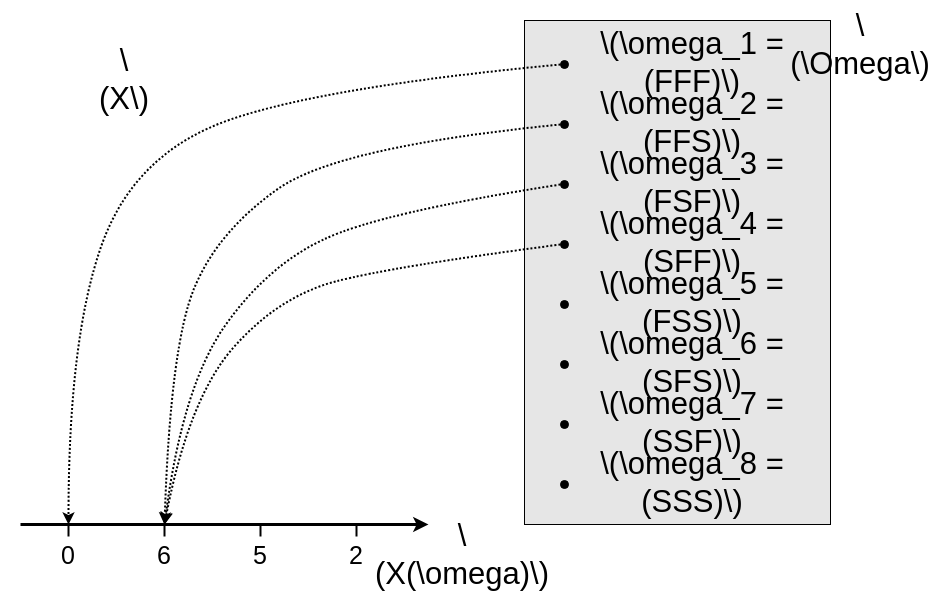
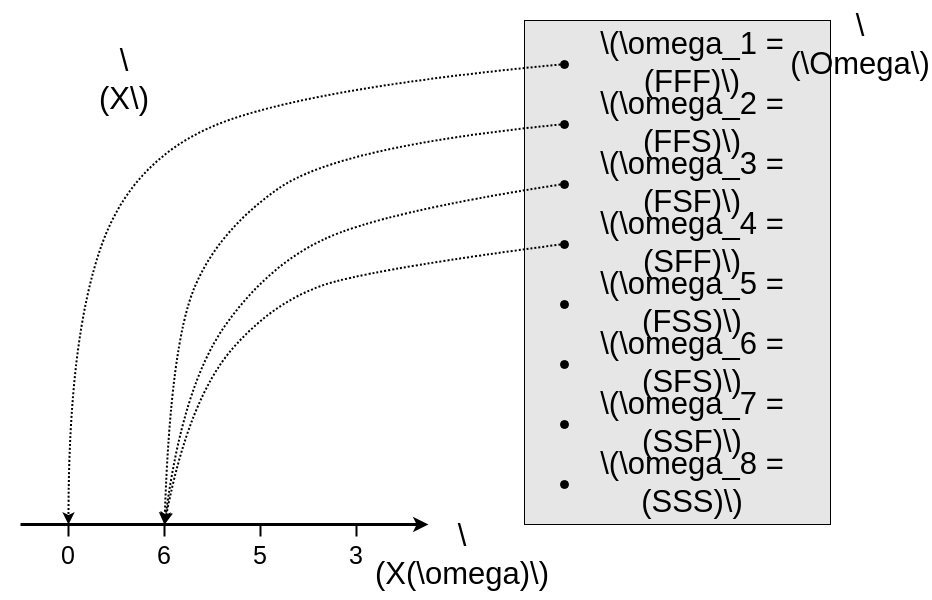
- <mxCell id="28" value="2" style="text;html=1;align=center;verticalAlign=middle;whiteSpace=wrap;rounded=0;fontSize=25;" parent="1" vertex="1"><mxGeometry x="326" y="530" width="60" height="48" as="geometry" /></mxCell>
+ <mxCell id="28" value="3" style="text;html=1;align=center;verticalAlign=middle;whiteSpace=wrap;rounded=0;fontSize=25;" parent="1" vertex="1"><mxGeometry x="326" y="530" width="60" height="48" as="geometry" /></mxCell>
